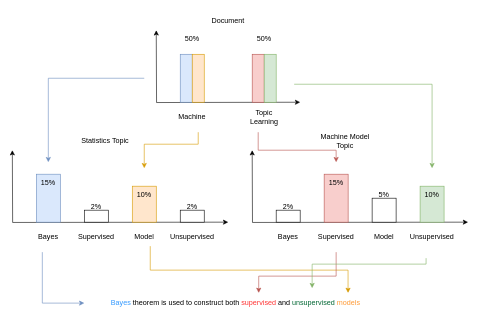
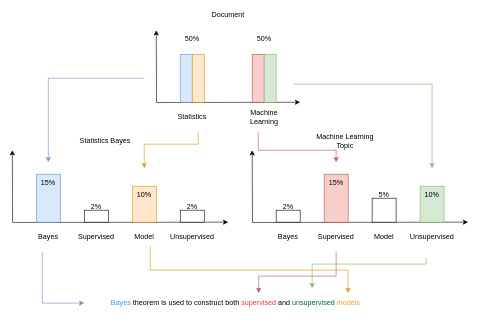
- <mxCell id="48" value="Document" style="text;html=1;strokeColor=none;fillColor=none;align=center;verticalAlign=middle;whiteSpace=wrap;rounded=0;" vertex="1" parent="1"><mxGeometry x="350" y="20" width="60" height="30" as="geometry" /></mxCell>
+ <mxCell id="48" value="Document" style="text;html=1;strokeColor=none;fillColor=none;align=center;verticalAlign=middle;whiteSpace=wrap;rounded=0;" vertex="1" parent="1"><mxGeometry x="350" y="10" width="60" height="30" as="geometry" /></mxCell>
- <mxCell id="4" value="Machine" style="text;html=1;strokeColor=none;fillColor=none;align=center;verticalAlign=middle;whiteSpace=wrap;rounded=0;" parent="1" vertex="1"><mxGeometry x="290" y="180" width="60" height="30" as="geometry" /></mxCell>
+ <mxCell id="4" value="Statistics" style="text;html=1;strokeColor=none;fillColor=none;align=center;verticalAlign=middle;whiteSpace=wrap;rounded=0;" parent="1" vertex="1"><mxGeometry x="290" y="180" width="60" height="30" as="geometry" /></mxCell>
- <mxCell id="5" value="Topic&lt;br&gt;Learning" style="text;html=1;strokeColor=none;fillColor=none;align=center;verticalAlign=middle;whiteSpace=wrap;rounded=0;" parent="1" vertex="1"><mxGeometry x="410" y="180" width="60" height="30" as="geometry" /></mxCell>
+ <mxCell id="5" value="Machine&lt;br&gt;Learning" style="text;html=1;strokeColor=none;fillColor=none;align=center;verticalAlign=middle;whiteSpace=wrap;rounded=0;" parent="1" vertex="1"><mxGeometry x="410" y="180" width="60" height="30" as="geometry" /></mxCell>
- <mxCell id="25" value="Statistics Topic" style="text;html=1;strokeColor=none;fillColor=none;align=center;verticalAlign=middle;whiteSpace=wrap;rounded=0;" parent="1" vertex="1"><mxGeometry x="120" y="220" width="110" height="30" as="geometry" /></mxCell>
+ <mxCell id="25" value="Statistics Bayes" style="text;html=1;strokeColor=none;fillColor=none;align=center;verticalAlign=middle;whiteSpace=wrap;rounded=0;" parent="1" vertex="1"><mxGeometry x="120" y="220" width="110" height="30" as="geometry" /></mxCell>
- <mxCell id="26" value="Machine Model Topic" style="text;html=1;strokeColor=none;fillColor=none;align=center;verticalAlign=middle;whiteSpace=wrap;rounded=0;" parent="1" vertex="1"><mxGeometry x="520" y="220" width="110" height="30" as="geometry" /></mxCell>
+ <mxCell id="26" value="Machine Learning Topic" style="text;html=1;strokeColor=none;fillColor=none;align=center;verticalAlign=middle;whiteSpace=wrap;rounded=0;" parent="1" vertex="1"><mxGeometry x="520" y="220" width="110" height="30" as="geometry" /></mxCell>
